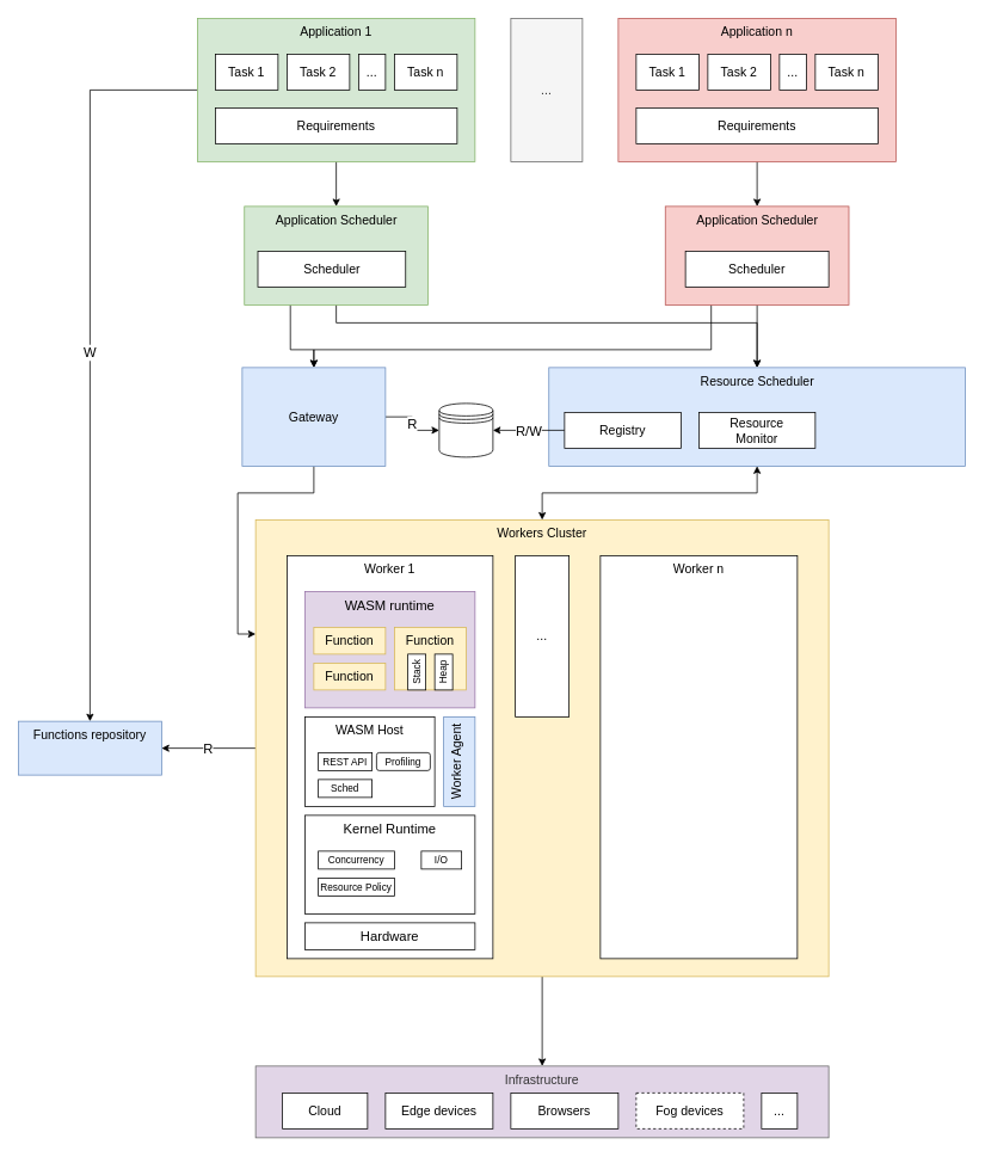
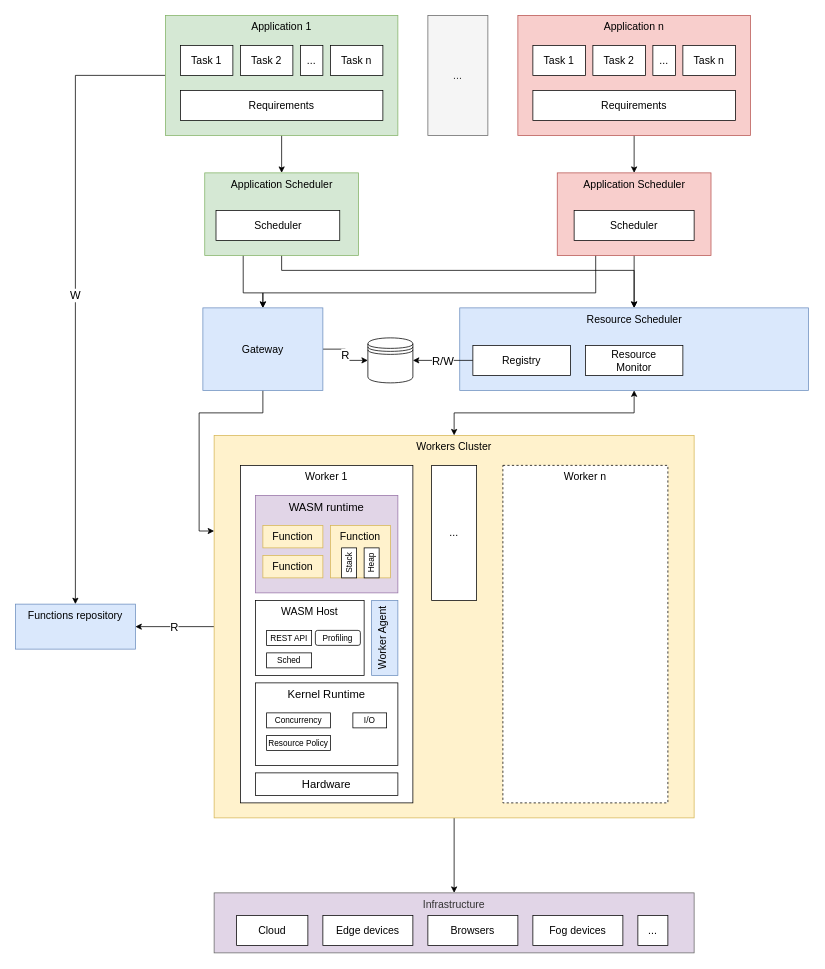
- <mxCell id="54" value="Worker n" style="rounded=0;whiteSpace=wrap;html=1;fontSize=14;horizontal=1;verticalAlign=top;" vertex="1" parent="1"><mxGeometry x="670" y="620" width="220" height="450" as="geometry" /></mxCell>
+ <mxCell id="54" value="Worker n" style="rounded=0;whiteSpace=wrap;html=1;fontSize=14;horizontal=1;verticalAlign=top;dashed=1;" vertex="1" parent="1"><mxGeometry x="670" y="620" width="220" height="450" as="geometry" /></mxCell>
- <mxCell id="32" value="Fog devices" style="rounded=0;whiteSpace=wrap;html=1;fontSize=14;dashed=1;" vertex="1" parent="1"><mxGeometry x="710" y="1220" width="120" height="40" as="geometry" /></mxCell>
+ <mxCell id="32" value="Fog devices" style="rounded=0;whiteSpace=wrap;html=1;fontSize=14;" vertex="1" parent="1"><mxGeometry x="710" y="1220" width="120" height="40" as="geometry" /></mxCell>
